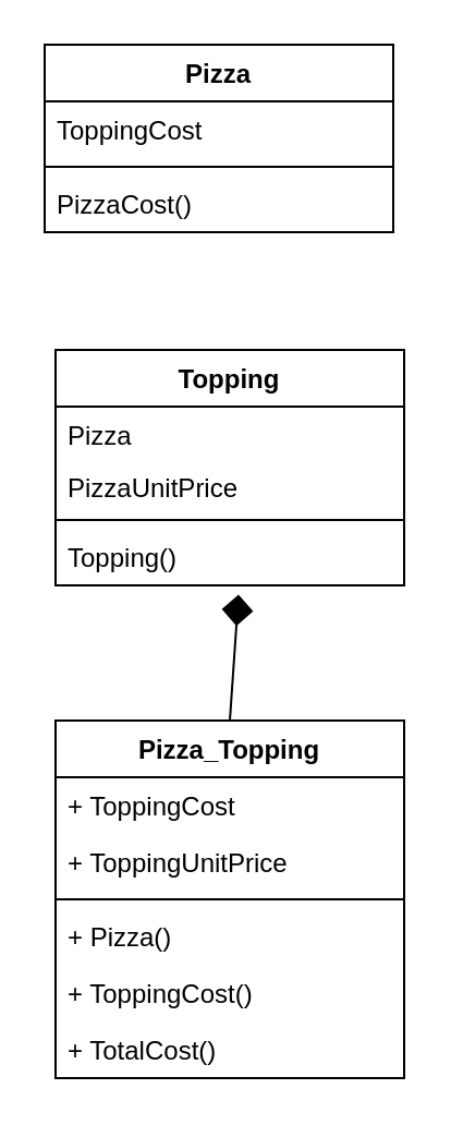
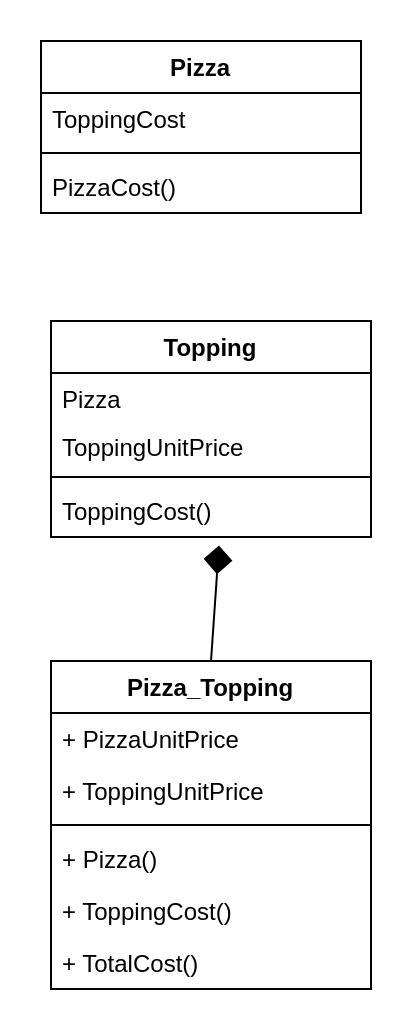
- <mxCell id="8" value="PizzaUnitPrice" style="text;strokeColor=none;fillColor=none;align=left;verticalAlign=top;spacingLeft=4;spacingRight=4;overflow=hidden;rotatable=0;points=[[0,0.5],[1,0.5]];portConstraint=eastwest;" vertex="1" parent="6"><mxGeometry y="50" width="160" height="24" as="geometry" /></mxCell>
+ <mxCell id="8" value="ToppingUnitPrice" style="text;strokeColor=none;fillColor=none;align=left;verticalAlign=top;spacingLeft=4;spacingRight=4;overflow=hidden;rotatable=0;points=[[0,0.5],[1,0.5]];portConstraint=eastwest;" vertex="1" parent="6"><mxGeometry y="50" width="160" height="24" as="geometry" /></mxCell>
- <mxCell id="10" value="Topping()" style="text;strokeColor=none;fillColor=none;align=left;verticalAlign=top;spacingLeft=4;spacingRight=4;overflow=hidden;rotatable=0;points=[[0,0.5],[1,0.5]];portConstraint=eastwest;" vertex="1" parent="6"><mxGeometry y="82" width="160" height="26" as="geometry" /></mxCell>
+ <mxCell id="10" value="ToppingCost()" style="text;strokeColor=none;fillColor=none;align=left;verticalAlign=top;spacingLeft=4;spacingRight=4;overflow=hidden;rotatable=0;points=[[0,0.5],[1,0.5]];portConstraint=eastwest;" vertex="1" parent="6"><mxGeometry y="82" width="160" height="26" as="geometry" /></mxCell>
- <mxCell id="12" value="+ ToppingCost&#10;" style="text;strokeColor=none;fillColor=none;align=left;verticalAlign=top;spacingLeft=4;spacingRight=4;overflow=hidden;rotatable=0;points=[[0,0.5],[1,0.5]];portConstraint=eastwest;" vertex="1" parent="11"><mxGeometry y="26" width="160" height="26" as="geometry" /></mxCell>
+ <mxCell id="12" value="+ PizzaUnitPrice&#10;" style="text;strokeColor=none;fillColor=none;align=left;verticalAlign=top;spacingLeft=4;spacingRight=4;overflow=hidden;rotatable=0;points=[[0,0.5],[1,0.5]];portConstraint=eastwest;" vertex="1" parent="11"><mxGeometry y="26" width="160" height="26" as="geometry" /></mxCell>
